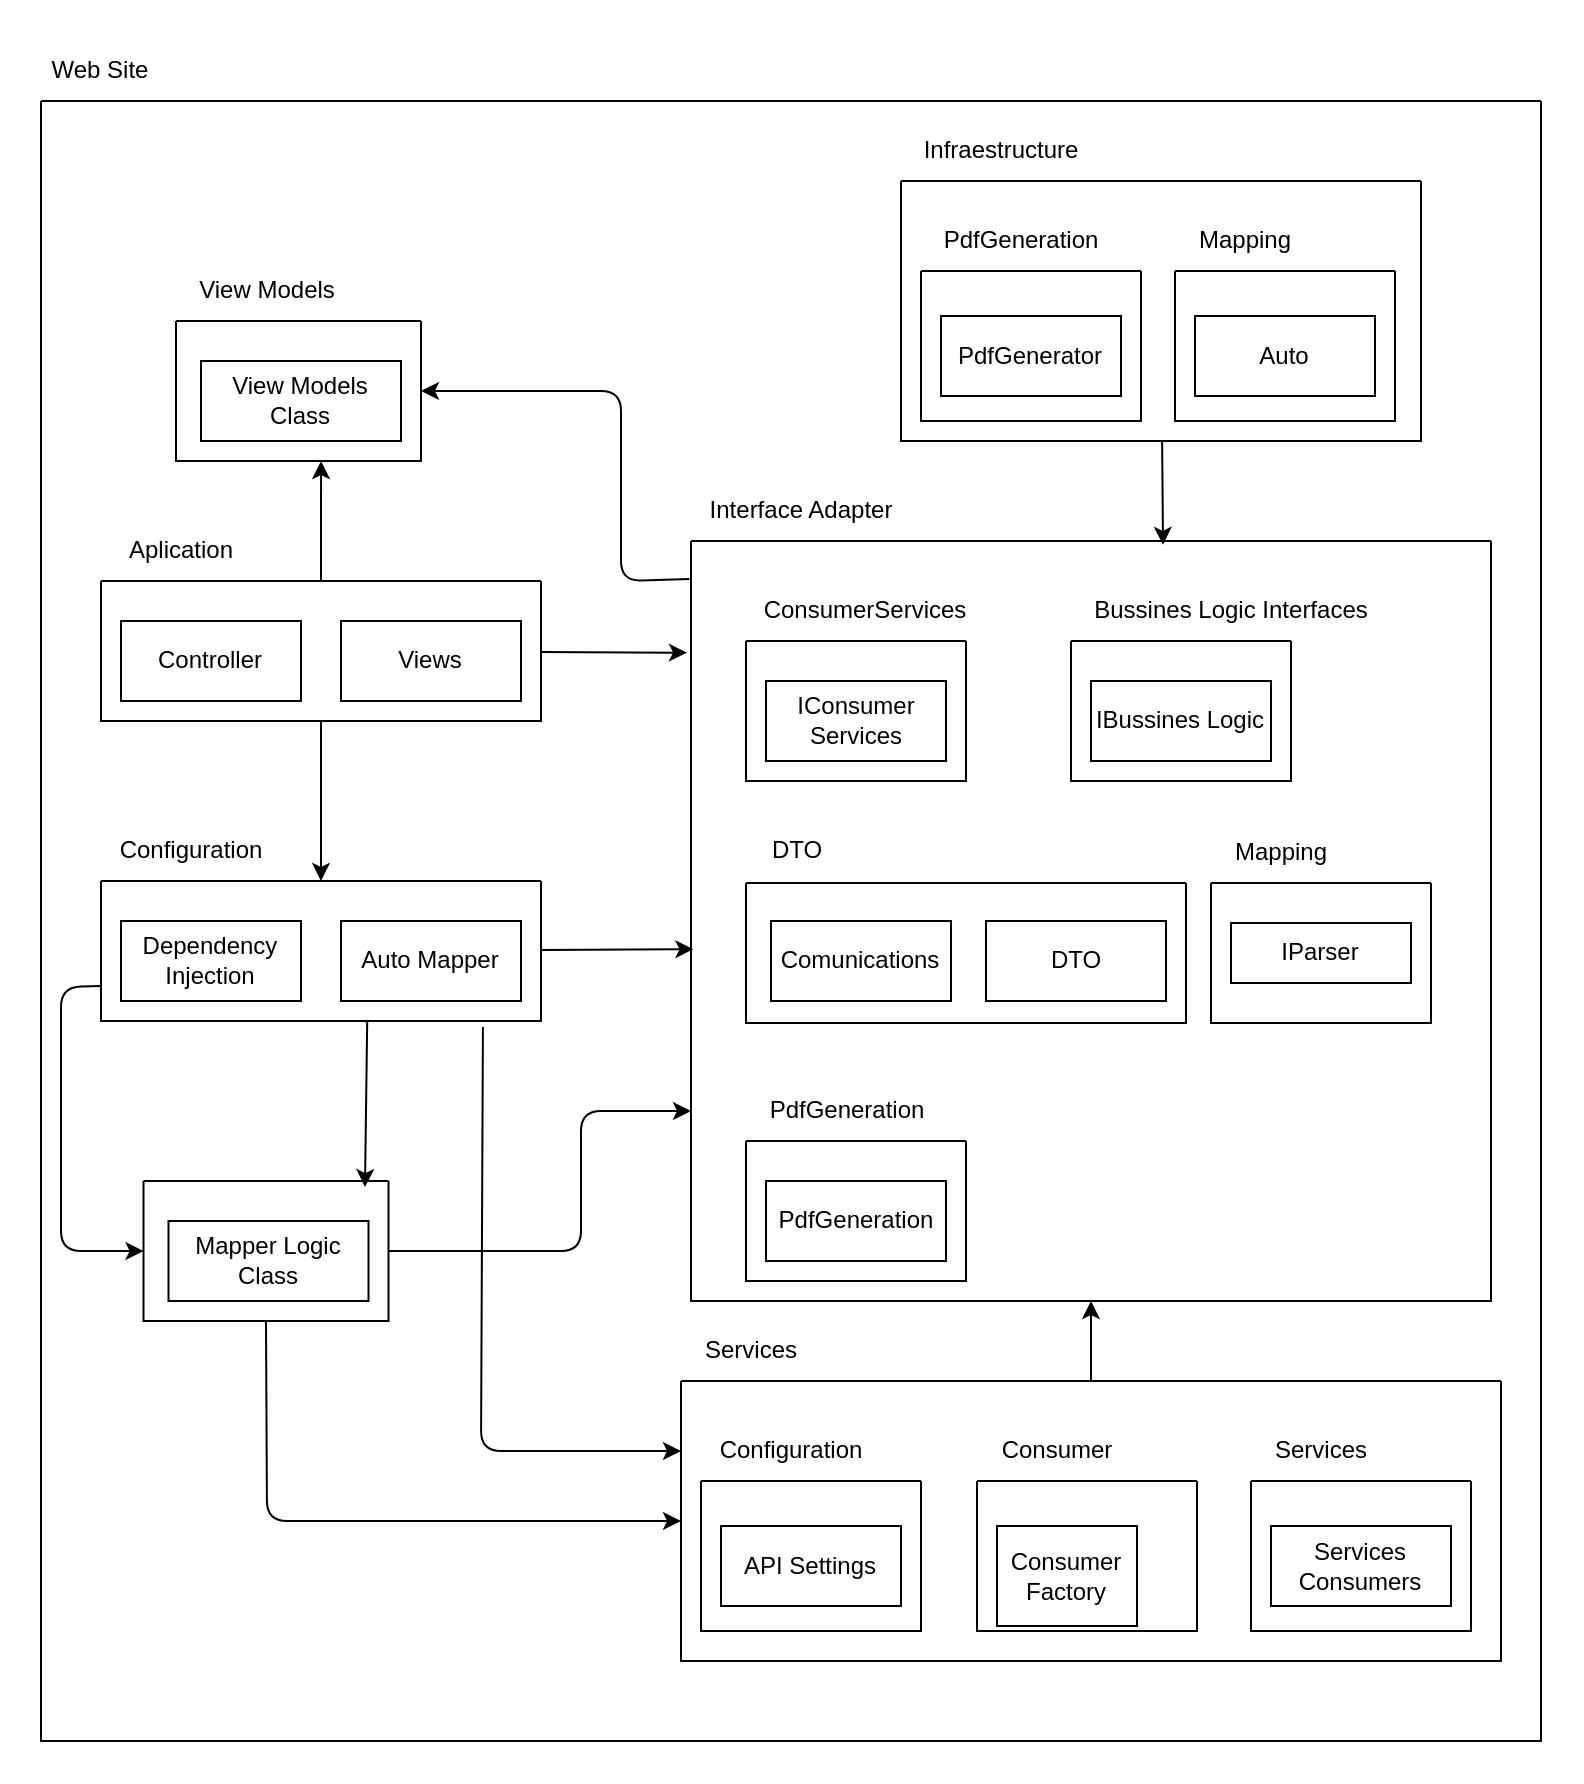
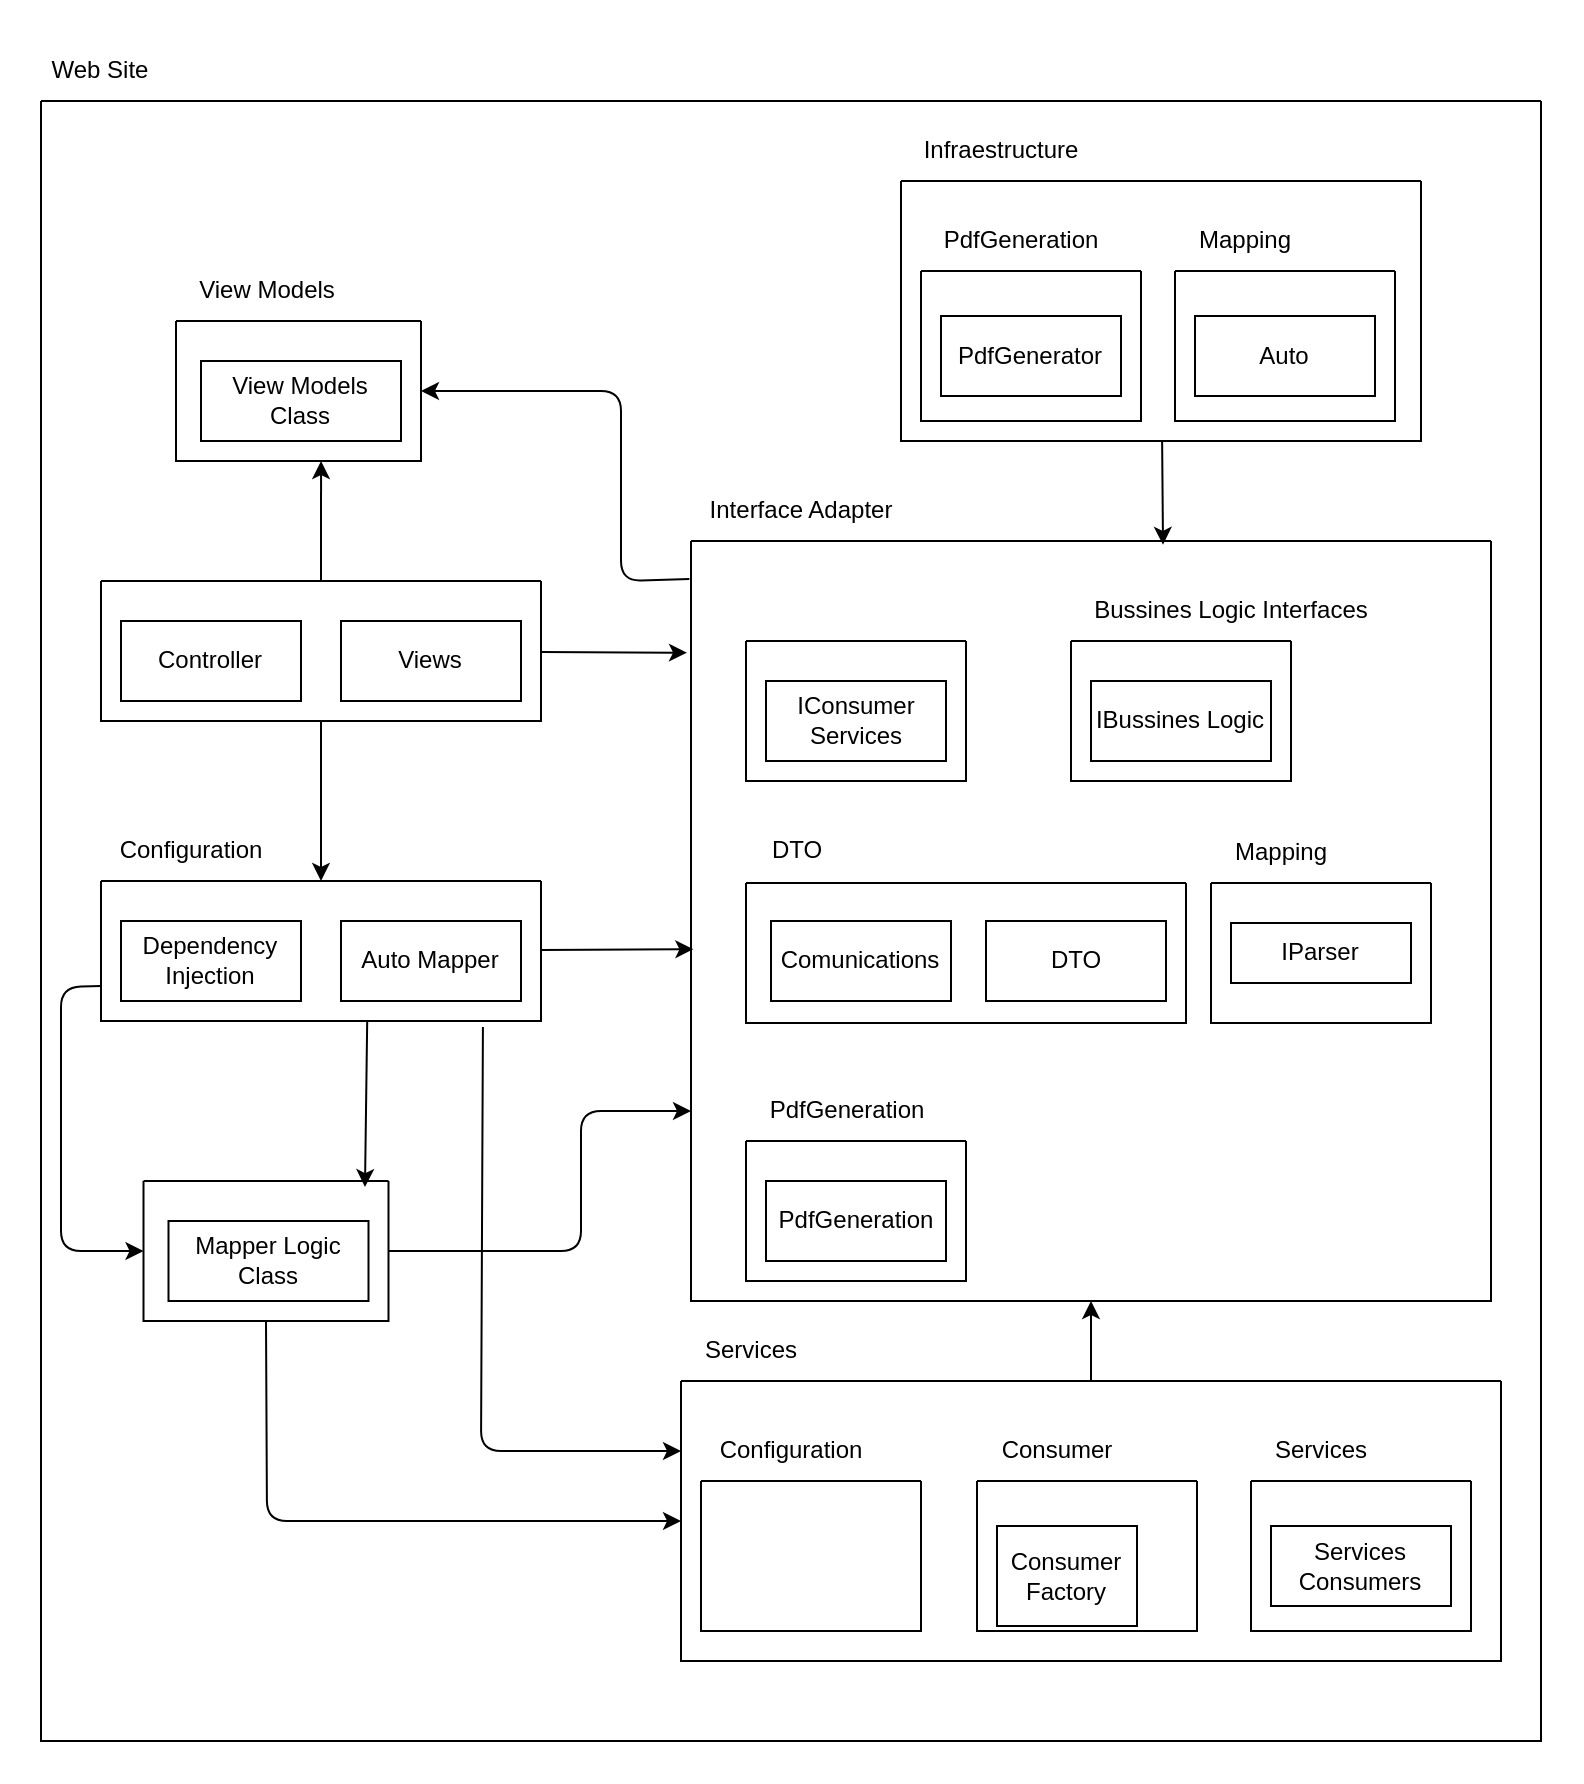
- <mxCell id="8" value="Aplication" style="text;html=1;align=center;verticalAlign=middle;resizable=0;points=[];autosize=1;strokeColor=none;fillColor=none;" parent="2" vertex="1"><mxGeometry x="30" y="210" width="80" height="30" as="geometry" /></mxCell>
- <mxCell id="14" value="ConsumerServices" style="text;html=1;align=center;verticalAlign=middle;resizable=0;points=[];autosize=1;strokeColor=none;fillColor=none;" parent="11" vertex="1"><mxGeometry x="26.5" y="20" width="120" height="30" as="geometry" /></mxCell>
- <mxCell id="53" value="API Settings" style="whiteSpace=wrap;html=1;" vertex="1" parent="52"><mxGeometry x="10" y="22.5" width="90" height="40" as="geometry" /></mxCell>
